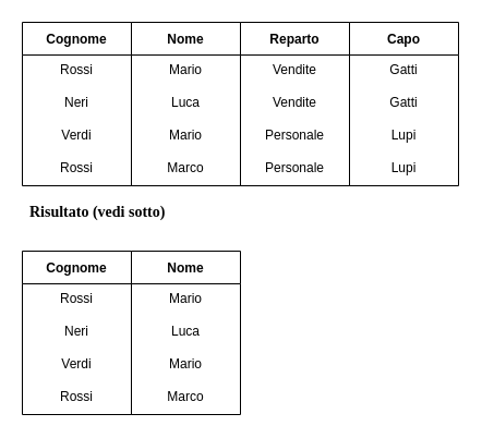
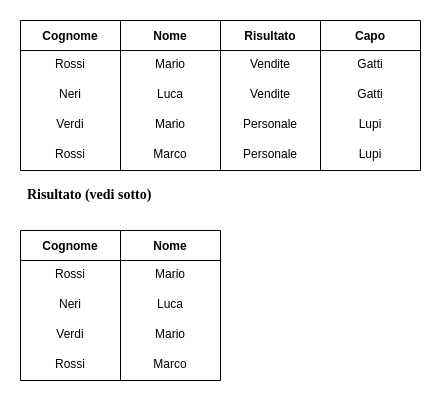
- <mxCell id="11" value="Reparto" style="swimlane;startSize=30;" parent="1" vertex="1"><mxGeometry x="220" y="20" width="100" height="150" as="geometry" /></mxCell>
+ <mxCell id="11" value="Risultato" style="swimlane;startSize=30;" parent="1" vertex="1"><mxGeometry x="220" y="20" width="100" height="150" as="geometry" /></mxCell>
